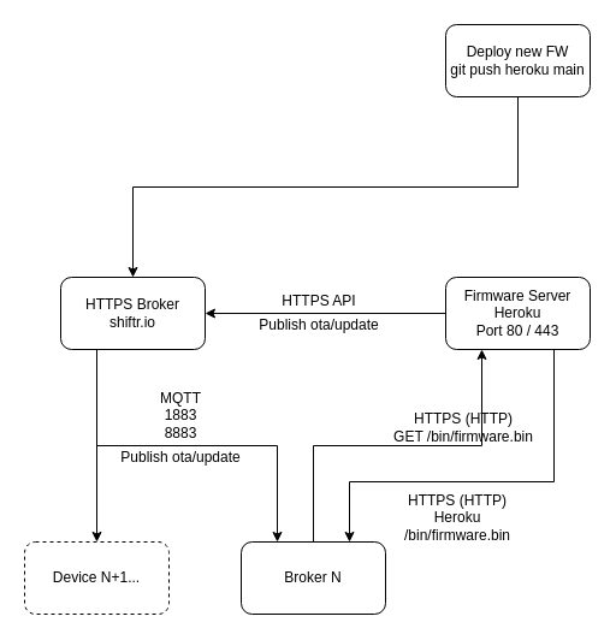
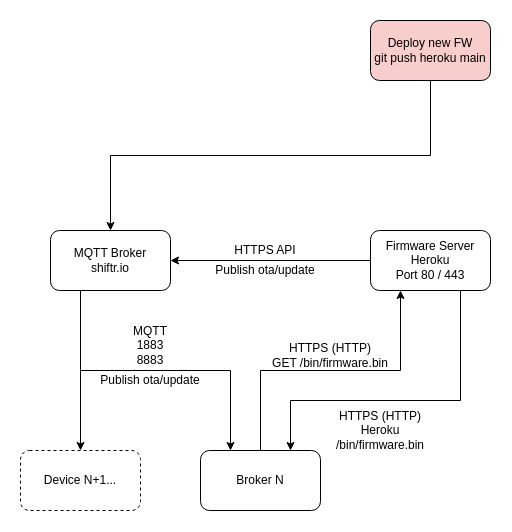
- <mxCell id="15" value="Deploy new FW&lt;br&gt;git push heroku main" style="rounded=1;whiteSpace=wrap;html=1;" vertex="1" parent="1"><mxGeometry x="370" y="20" width="120" height="60" as="geometry" /></mxCell>
+ <mxCell id="15" value="Deploy new FW&lt;br&gt;git push heroku main" style="rounded=1;whiteSpace=wrap;html=1;fillColor=#f8cecc;" vertex="1" parent="1"><mxGeometry x="370" y="20" width="120" height="60" as="geometry" /></mxCell>
- <mxCell id="10" value="HTTPS Broker&lt;br&gt;shiftr.io" style="rounded=1;whiteSpace=wrap;html=1;" vertex="1" parent="1"><mxGeometry x="50" y="230" width="120" height="60" as="geometry" /></mxCell>
+ <mxCell id="10" value="MQTT Broker&lt;br&gt;shiftr.io" style="rounded=1;whiteSpace=wrap;html=1;" vertex="1" parent="1"><mxGeometry x="50" y="230" width="120" height="60" as="geometry" /></mxCell>
- <mxCell id="16" value="HTTPS (HTTP)&lt;br&gt;GET /bin/firmware.bin" style="text;html=1;strokeColor=none;fillColor=none;align=center;verticalAlign=middle;whiteSpace=wrap;rounded=0;" vertex="1" parent="1"><mxGeometry x="325" y="340" width="120" height="30" as="geometry" /></mxCell>
+ <mxCell id="16" value="HTTPS (HTTP)&lt;br&gt;GET /bin/firmware.bin" style="text;html=1;strokeColor=none;fillColor=none;align=center;verticalAlign=middle;whiteSpace=wrap;rounded=0;" vertex="1" parent="1"><mxGeometry x="270" y="340" width="120" height="30" as="geometry" /></mxCell>
